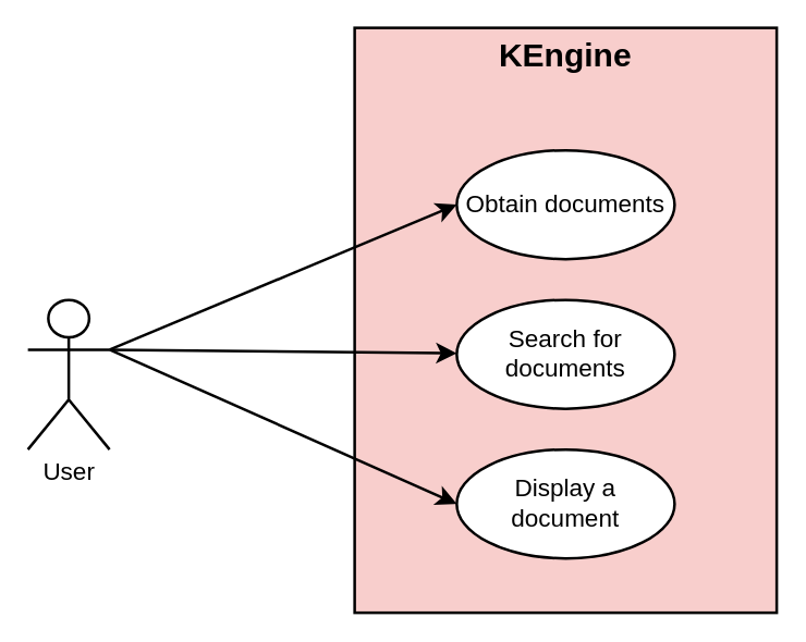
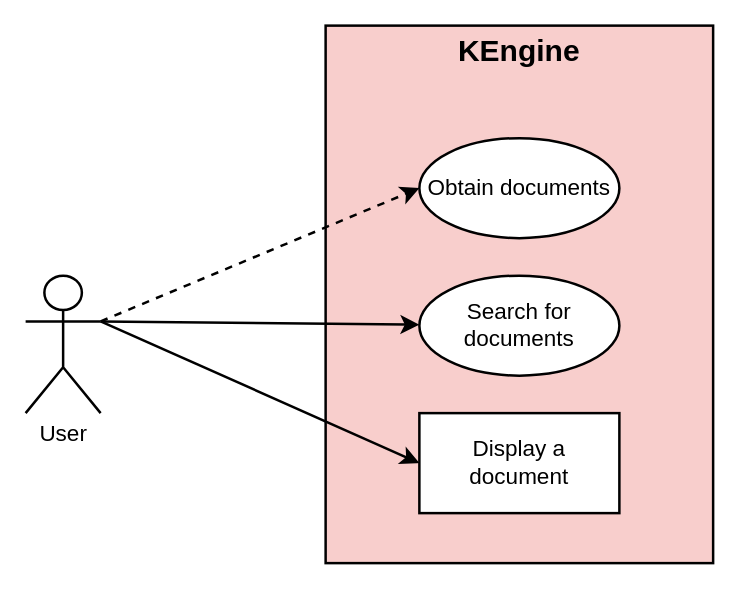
- <mxCell id="3" style="edgeStyle=none;rounded=0;orthogonalLoop=1;jettySize=auto;html=1;exitX=1;exitY=0.333;exitDx=0;exitDy=0;exitPerimeter=0;entryX=0;entryY=0.5;entryDx=0;entryDy=0;fontSize=18;strokeWidth=2;endSize=9;" edge="1" parent="1" source="4" target="5"><mxGeometry relative="1" as="geometry" /></mxCell>
+ <mxCell id="3" style="edgeStyle=none;rounded=0;orthogonalLoop=1;jettySize=auto;html=1;exitX=1;exitY=0.333;exitDx=0;exitDy=0;exitPerimeter=0;entryX=0;entryY=0.5;entryDx=0;entryDy=0;fontSize=18;strokeWidth=2;endSize=9;dashed=1;" edge="1" parent="1" source="4" target="5"><mxGeometry relative="1" as="geometry" /></mxCell>
- <mxCell id="7" value="Display a document" style="ellipse;whiteSpace=wrap;html=1;fontSize=18;strokeWidth=2;verticalAlign=middle;" vertex="1" parent="1"><mxGeometry x="335" y="330" width="160" height="80" as="geometry" /></mxCell>
+ <mxCell id="7" value="Display a document" style="whiteSpace=wrap;html=1;fontSize=18;strokeWidth=2;verticalAlign=middle;rounded=0;" vertex="1" parent="1"><mxGeometry x="335" y="330" width="160" height="80" as="geometry" /></mxCell>
